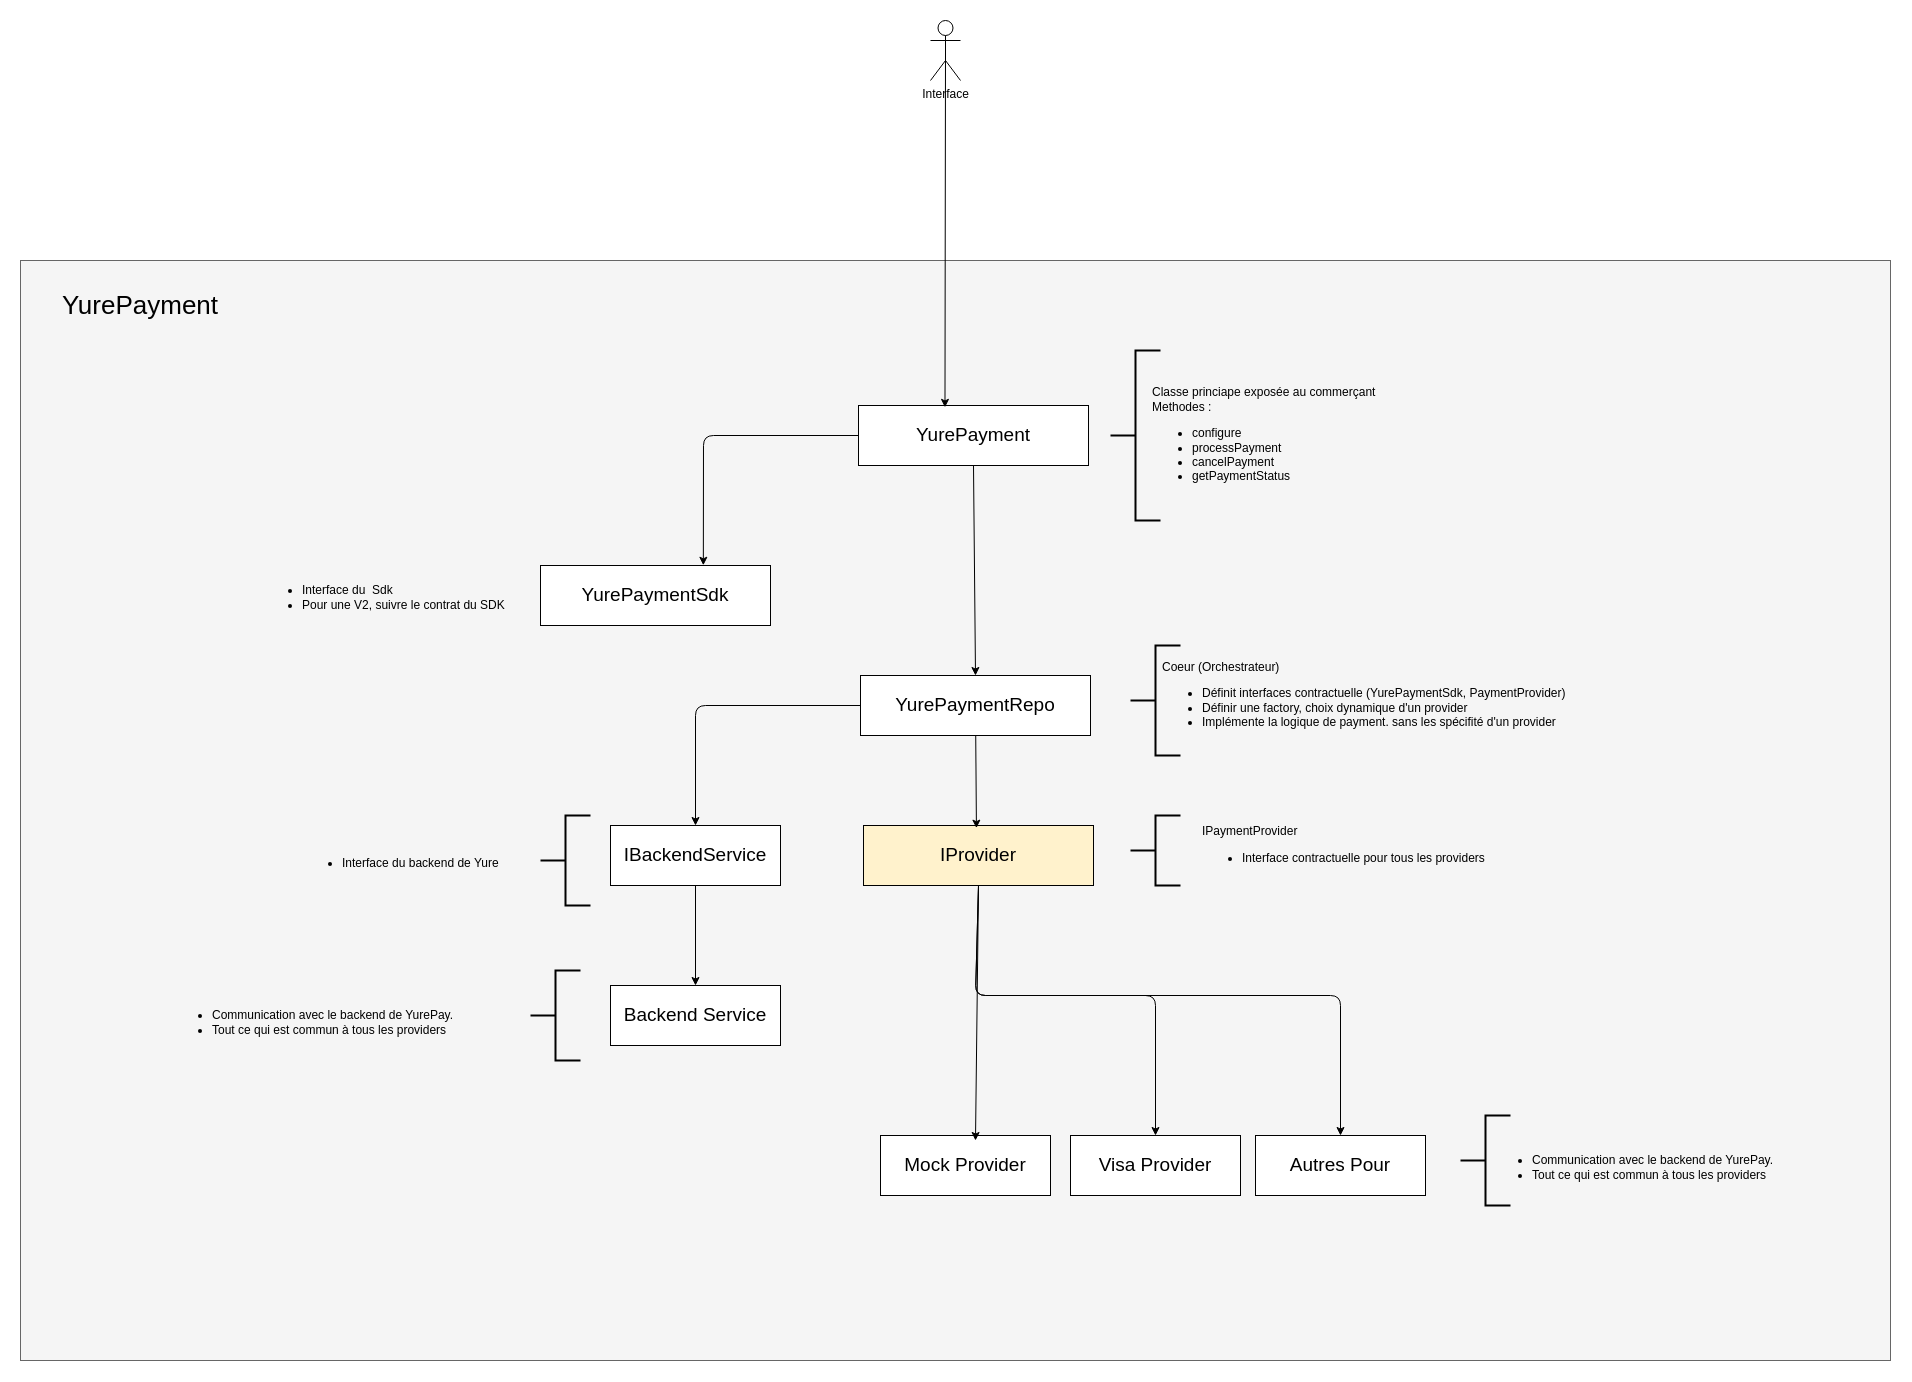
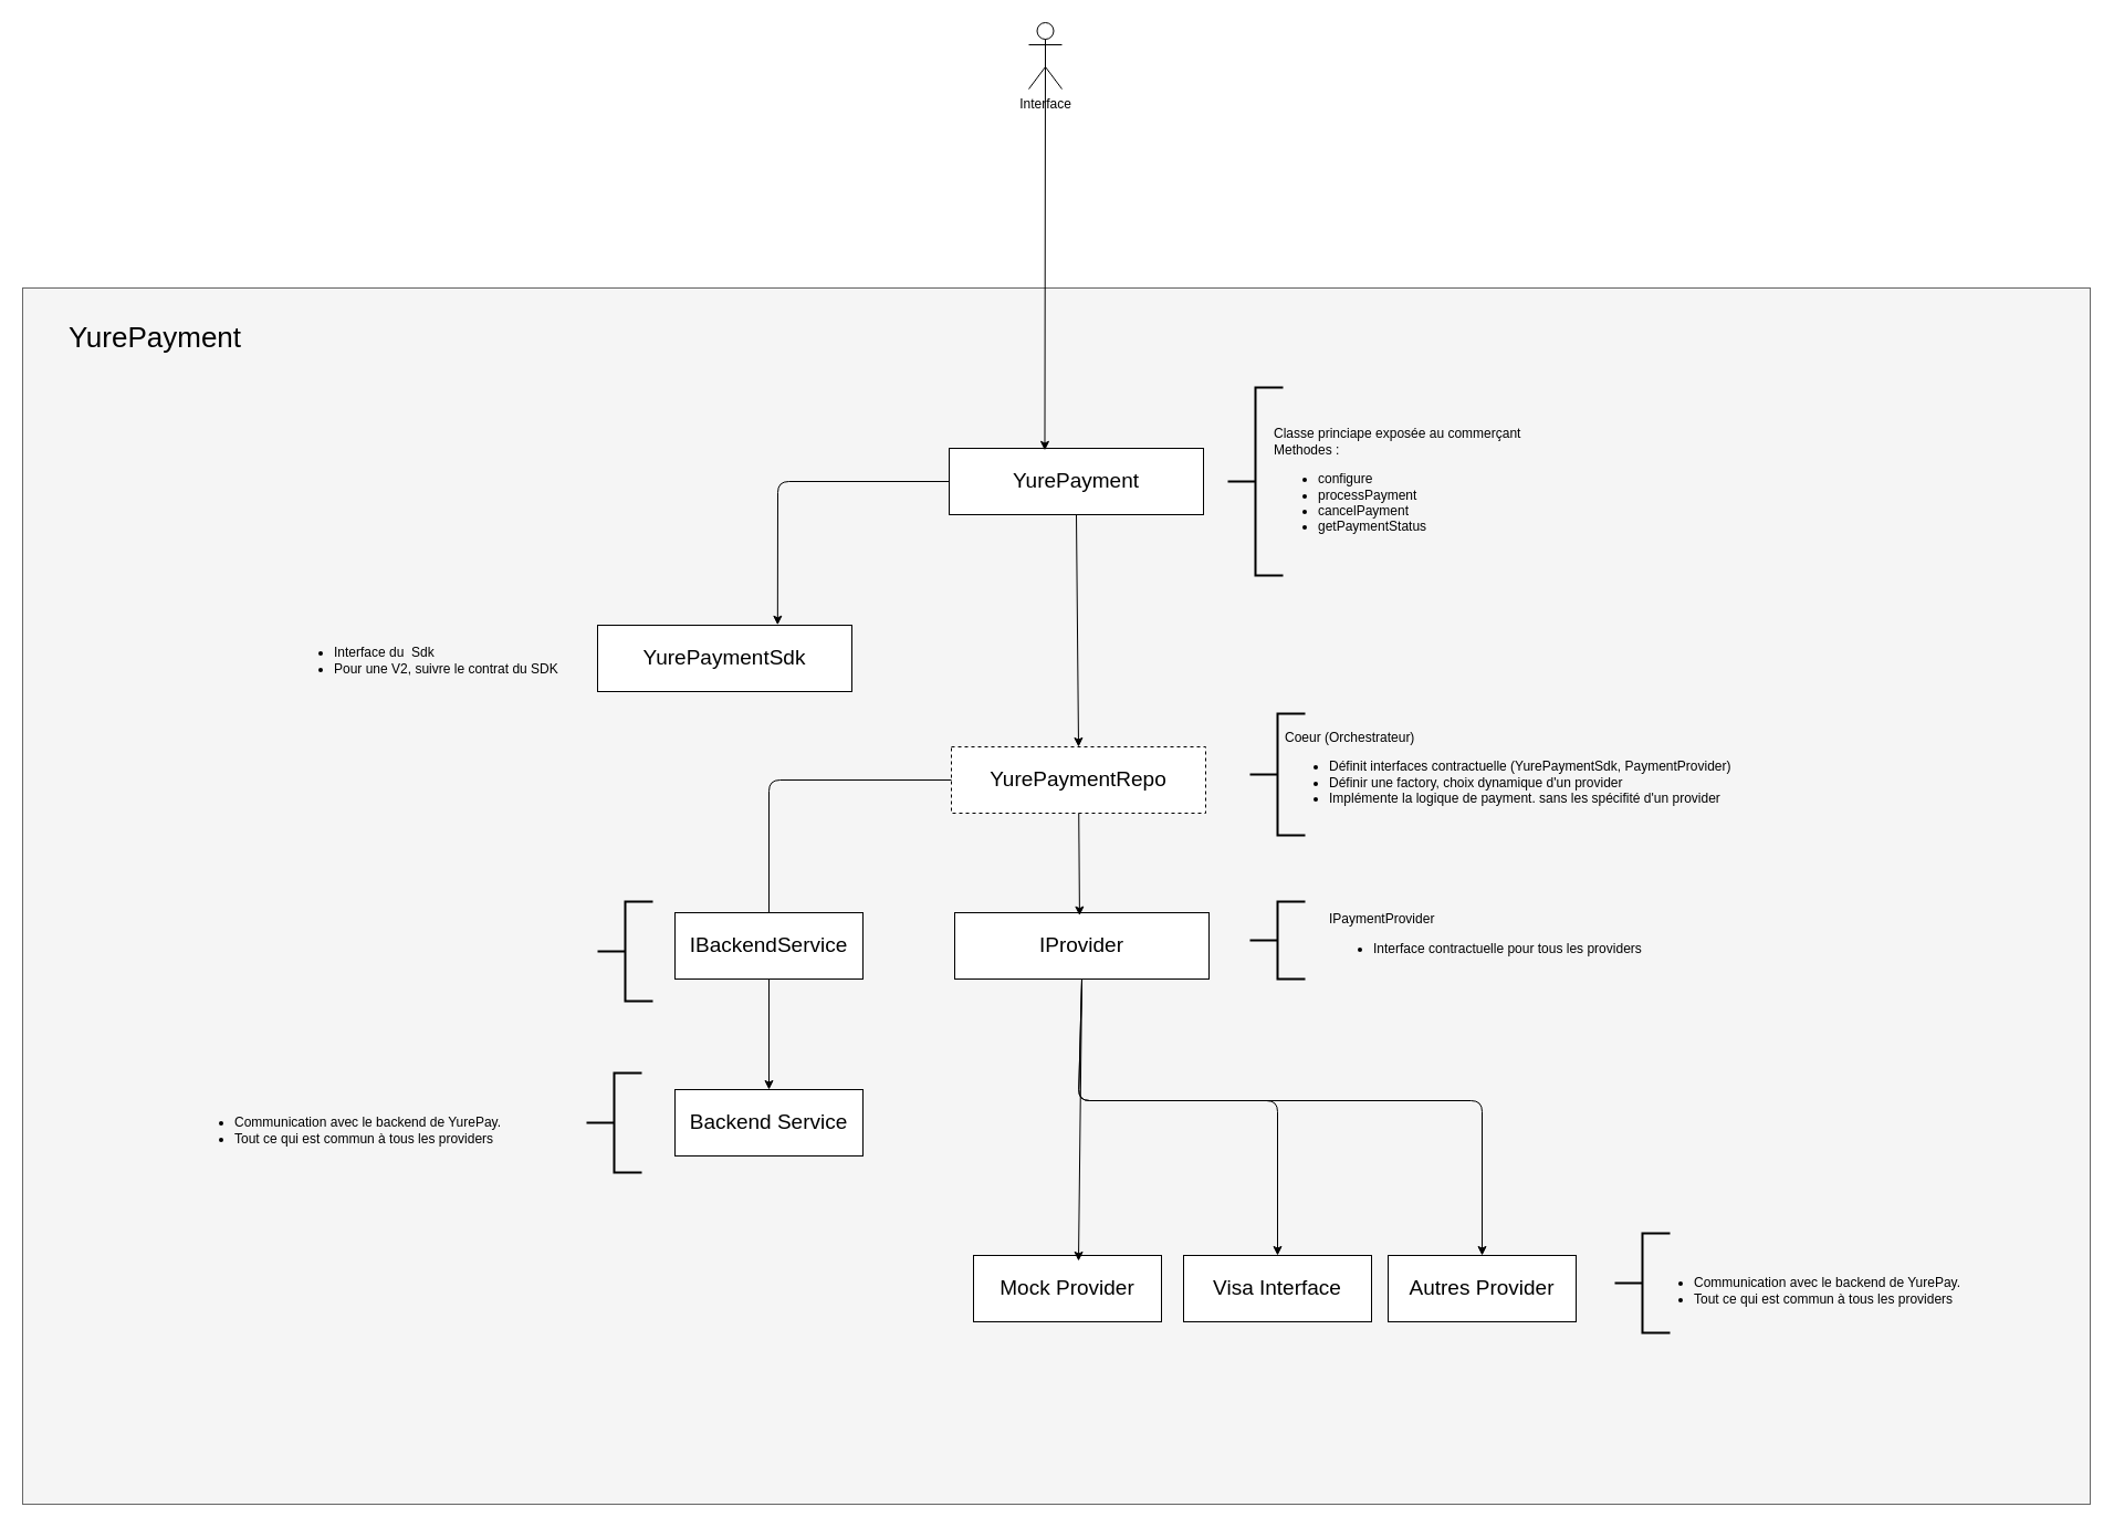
- <mxCell id="6" value="&lt;font style=&quot;font-size: 19px;&quot;&gt;YurePaymentRepo&lt;/font&gt;" style="rounded=0;whiteSpace=wrap;html=1;" vertex="1" parent="4"><mxGeometry x="690" y="325" width="230" height="60" as="geometry" /></mxCell>
+ <mxCell id="6" value="&lt;font style=&quot;font-size: 19px;&quot;&gt;YurePaymentRepo&lt;/font&gt;" style="rounded=0;whiteSpace=wrap;html=1;dashed=1;" vertex="1" parent="4"><mxGeometry x="690" y="325" width="230" height="60" as="geometry" /></mxCell>
- <mxCell id="19" value="" style="endArrow=classic;html=1;entryX=0.5;entryY=0;entryDx=0;entryDy=0;exitX=0;exitY=0.5;exitDx=0;exitDy=0;" edge="1" parent="4" source="6" target="9"><mxGeometry width="50" height="50" relative="1" as="geometry"><mxPoint x="815" y="455" as="sourcePoint" /><mxPoint x="725" y="575" as="targetPoint" /><Array as="points"><mxPoint x="525" y="355" /></Array></mxGeometry></mxCell>
+ <mxCell id="19" value="" style="endArrow=none;html=1;entryX=0.5;entryY=0;entryDx=0;entryDy=0;exitX=0;exitY=0.5;exitDx=0;exitDy=0;" edge="1" parent="4" source="6" target="9"><mxGeometry width="50" height="50" relative="1" as="geometry"><mxPoint x="815" y="455" as="sourcePoint" /><mxPoint x="725" y="575" as="targetPoint" /><Array as="points"><mxPoint x="525" y="355" /></Array></mxGeometry></mxCell>
- <mxCell id="33" value="&lt;br&gt;&lt;div&gt;&lt;ul&gt;&lt;li&gt;Interface du backend de Yure&lt;/li&gt;&lt;/ul&gt;&lt;/div&gt;" style="text;html=1;align=left;verticalAlign=middle;resizable=0;points=[];autosize=1;strokeColor=none;fillColor=none;" vertex="1" parent="4"><mxGeometry x="130" y="470" width="220" height="70" as="geometry" /></mxCell>
- <mxCell id="23" value="&lt;font style=&quot;font-size: 19px;&quot;&gt;IProvider&lt;/font&gt;" style="rounded=0;whiteSpace=wrap;html=1;fillColor=#fff2cc;" vertex="1" parent="4"><mxGeometry x="693" y="475" width="230" height="60" as="geometry" /></mxCell>
+ <mxCell id="23" value="&lt;font style=&quot;font-size: 19px;&quot;&gt;IProvider&lt;/font&gt;" style="rounded=0;whiteSpace=wrap;html=1;" vertex="1" parent="4"><mxGeometry x="693" y="475" width="230" height="60" as="geometry" /></mxCell>
- <mxCell id="8" value="&lt;font style=&quot;font-size: 19px;&quot;&gt;Visa Provider&lt;/font&gt;" style="rounded=0;whiteSpace=wrap;html=1;" vertex="1" parent="4"><mxGeometry x="900" y="785" width="170" height="60" as="geometry" /></mxCell>
+ <mxCell id="8" value="&lt;font style=&quot;font-size: 19px;&quot;&gt;Visa Interface&lt;/font&gt;" style="rounded=0;whiteSpace=wrap;html=1;" vertex="1" parent="4"><mxGeometry x="900" y="785" width="170" height="60" as="geometry" /></mxCell>
- <mxCell id="10" value="&lt;font style=&quot;font-size: 19px;&quot;&gt;Autres Pour&lt;/font&gt;" style="rounded=0;whiteSpace=wrap;html=1;" vertex="1" parent="4"><mxGeometry x="1085" y="785" width="170" height="60" as="geometry" /></mxCell>
+ <mxCell id="10" value="&lt;font style=&quot;font-size: 19px;&quot;&gt;Autres Provider&lt;/font&gt;" style="rounded=0;whiteSpace=wrap;html=1;" vertex="1" parent="4"><mxGeometry x="1085" y="785" width="170" height="60" as="geometry" /></mxCell>
